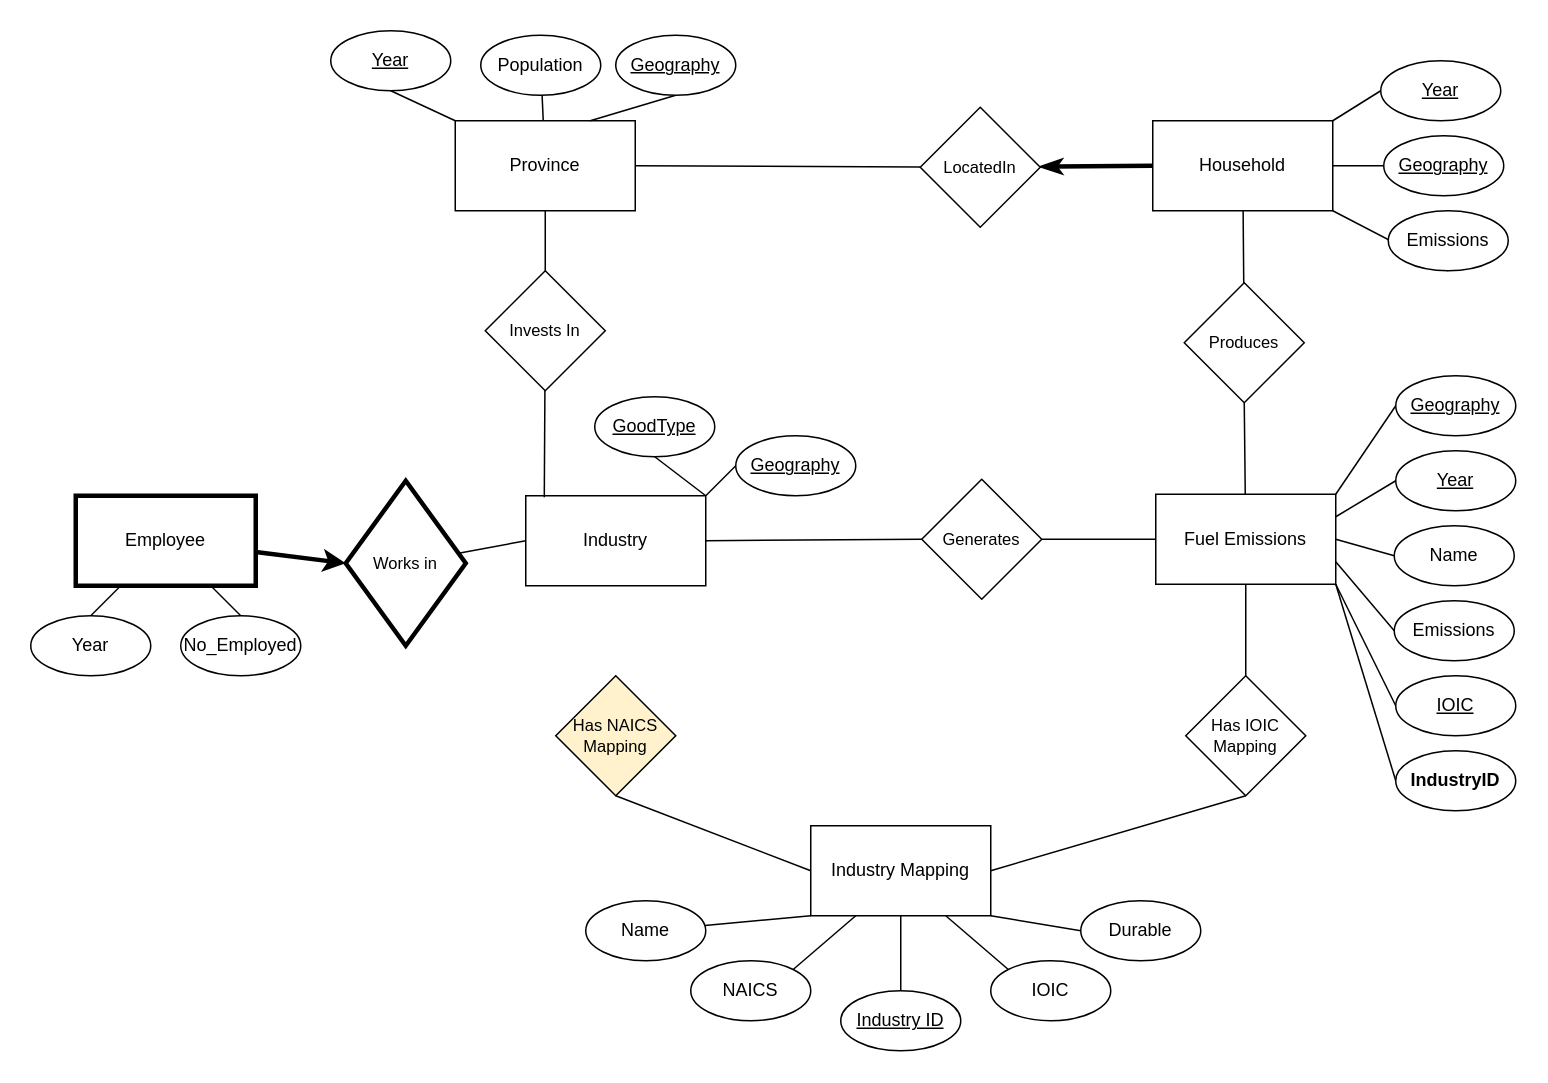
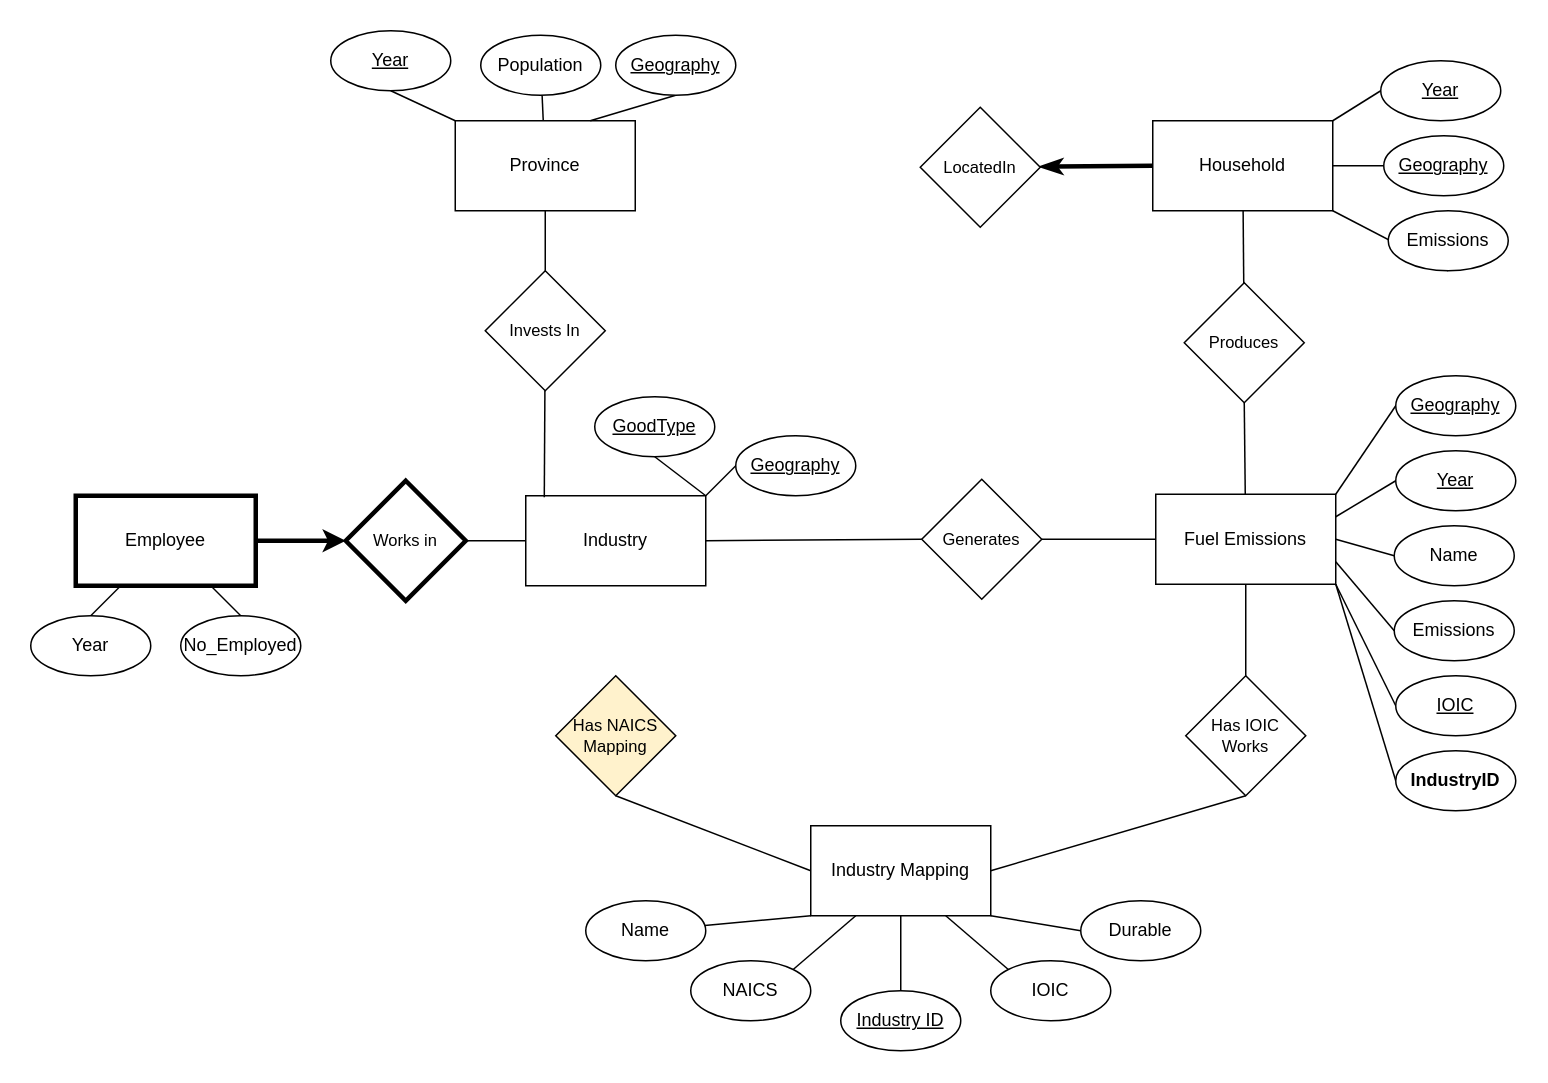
- <mxCell id="55" style="edgeStyle=none;rounded=0;orthogonalLoop=1;jettySize=auto;html=1;entryX=1;entryY=0.5;entryDx=0;entryDy=0;strokeColor=default;align=center;verticalAlign=middle;fontFamily=Helvetica;fontSize=11;fontColor=default;labelBackgroundColor=default;endArrow=none;endFill=0;" parent="1" source="56" target="10" edge="1"><mxGeometry relative="1" as="geometry" /></mxCell>
- <mxCell id="38" value="Works in" style="rhombus;whiteSpace=wrap;html=1;fontFamily=Helvetica;fontSize=11;fontColor=default;strokeWidth=3;" parent="1" vertex="1"><mxGeometry x="230" y="320" width="80" height="110" as="geometry" /></mxCell>
+ <mxCell id="38" value="Works in" style="rhombus;whiteSpace=wrap;html=1;fontFamily=Helvetica;fontSize=11;fontColor=default;strokeWidth=3;" parent="1" vertex="1"><mxGeometry x="230" y="320" width="80" height="80" as="geometry" /></mxCell>
- <mxCell id="40" value="Has IOIC Mapping" style="rhombus;whiteSpace=wrap;html=1;fontFamily=Helvetica;fontSize=11;fontColor=default;" parent="1" vertex="1"><mxGeometry x="790" y="450" width="80" height="80" as="geometry" /></mxCell>
+ <mxCell id="40" value="Has IOIC Works" style="rhombus;whiteSpace=wrap;html=1;fontFamily=Helvetica;fontSize=11;fontColor=default;" parent="1" vertex="1"><mxGeometry x="790" y="450" width="80" height="80" as="geometry" /></mxCell>
